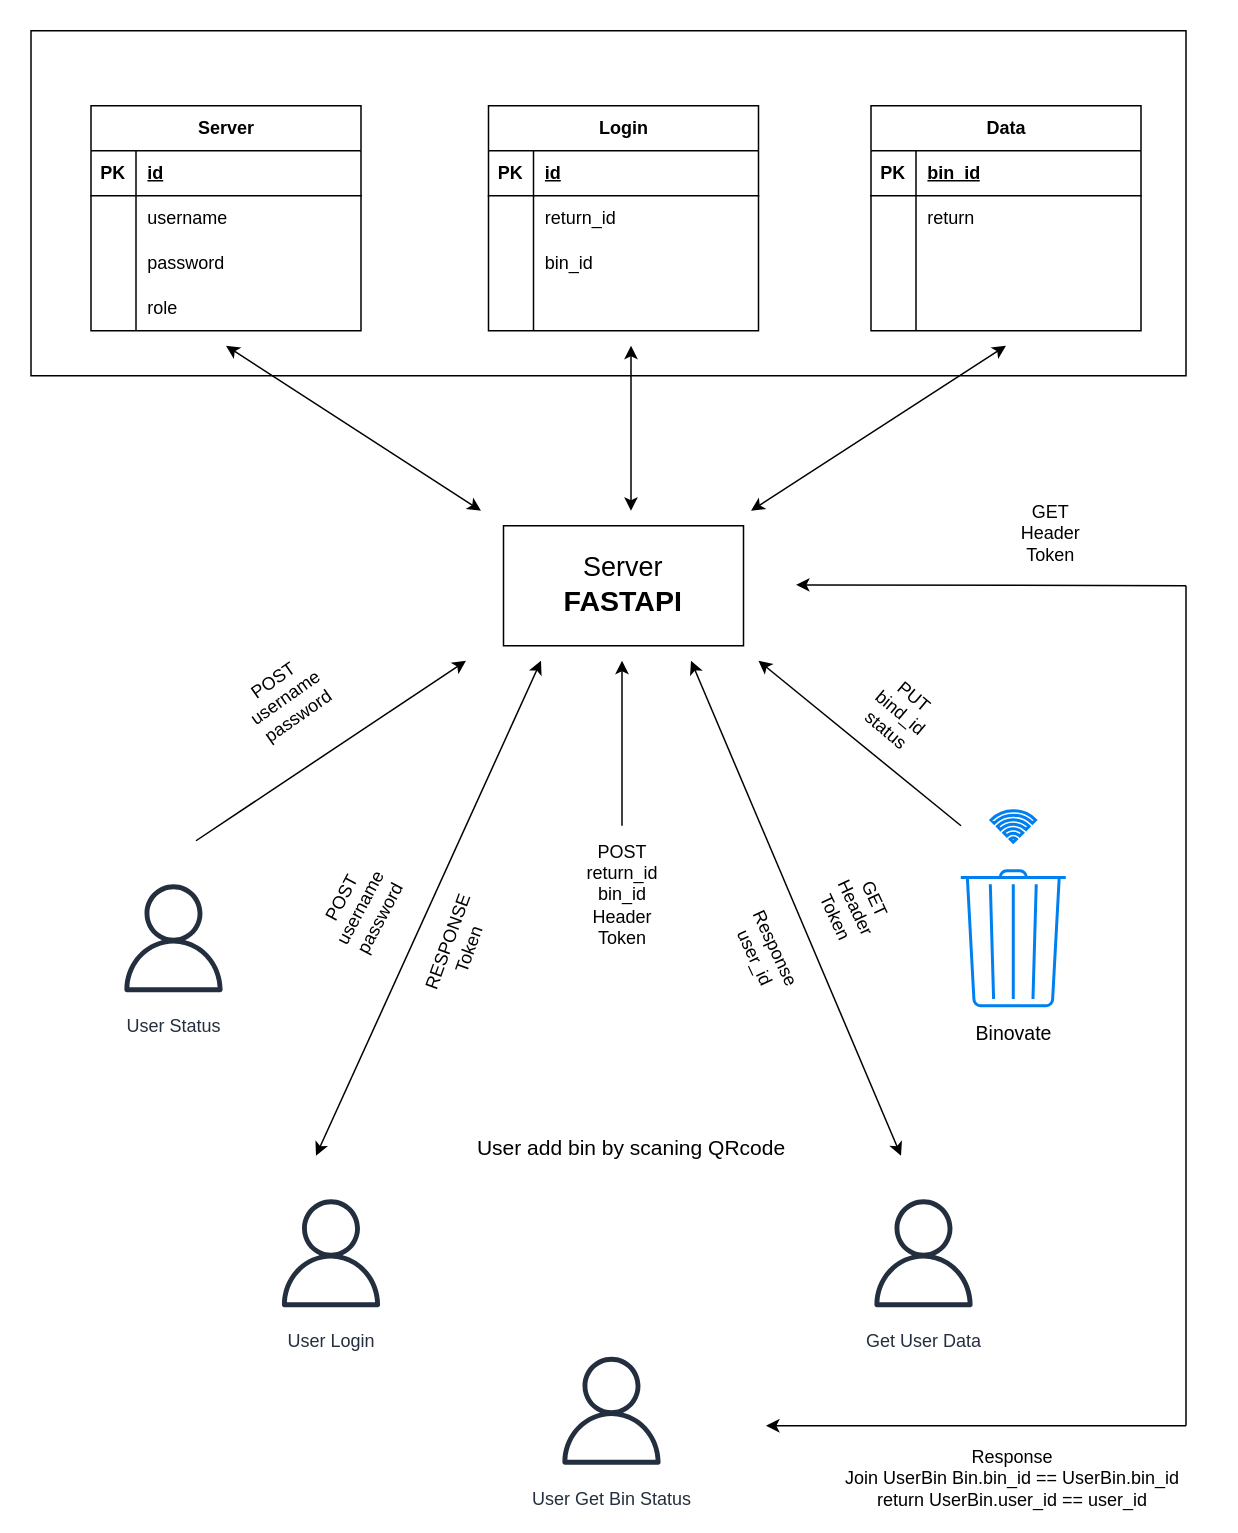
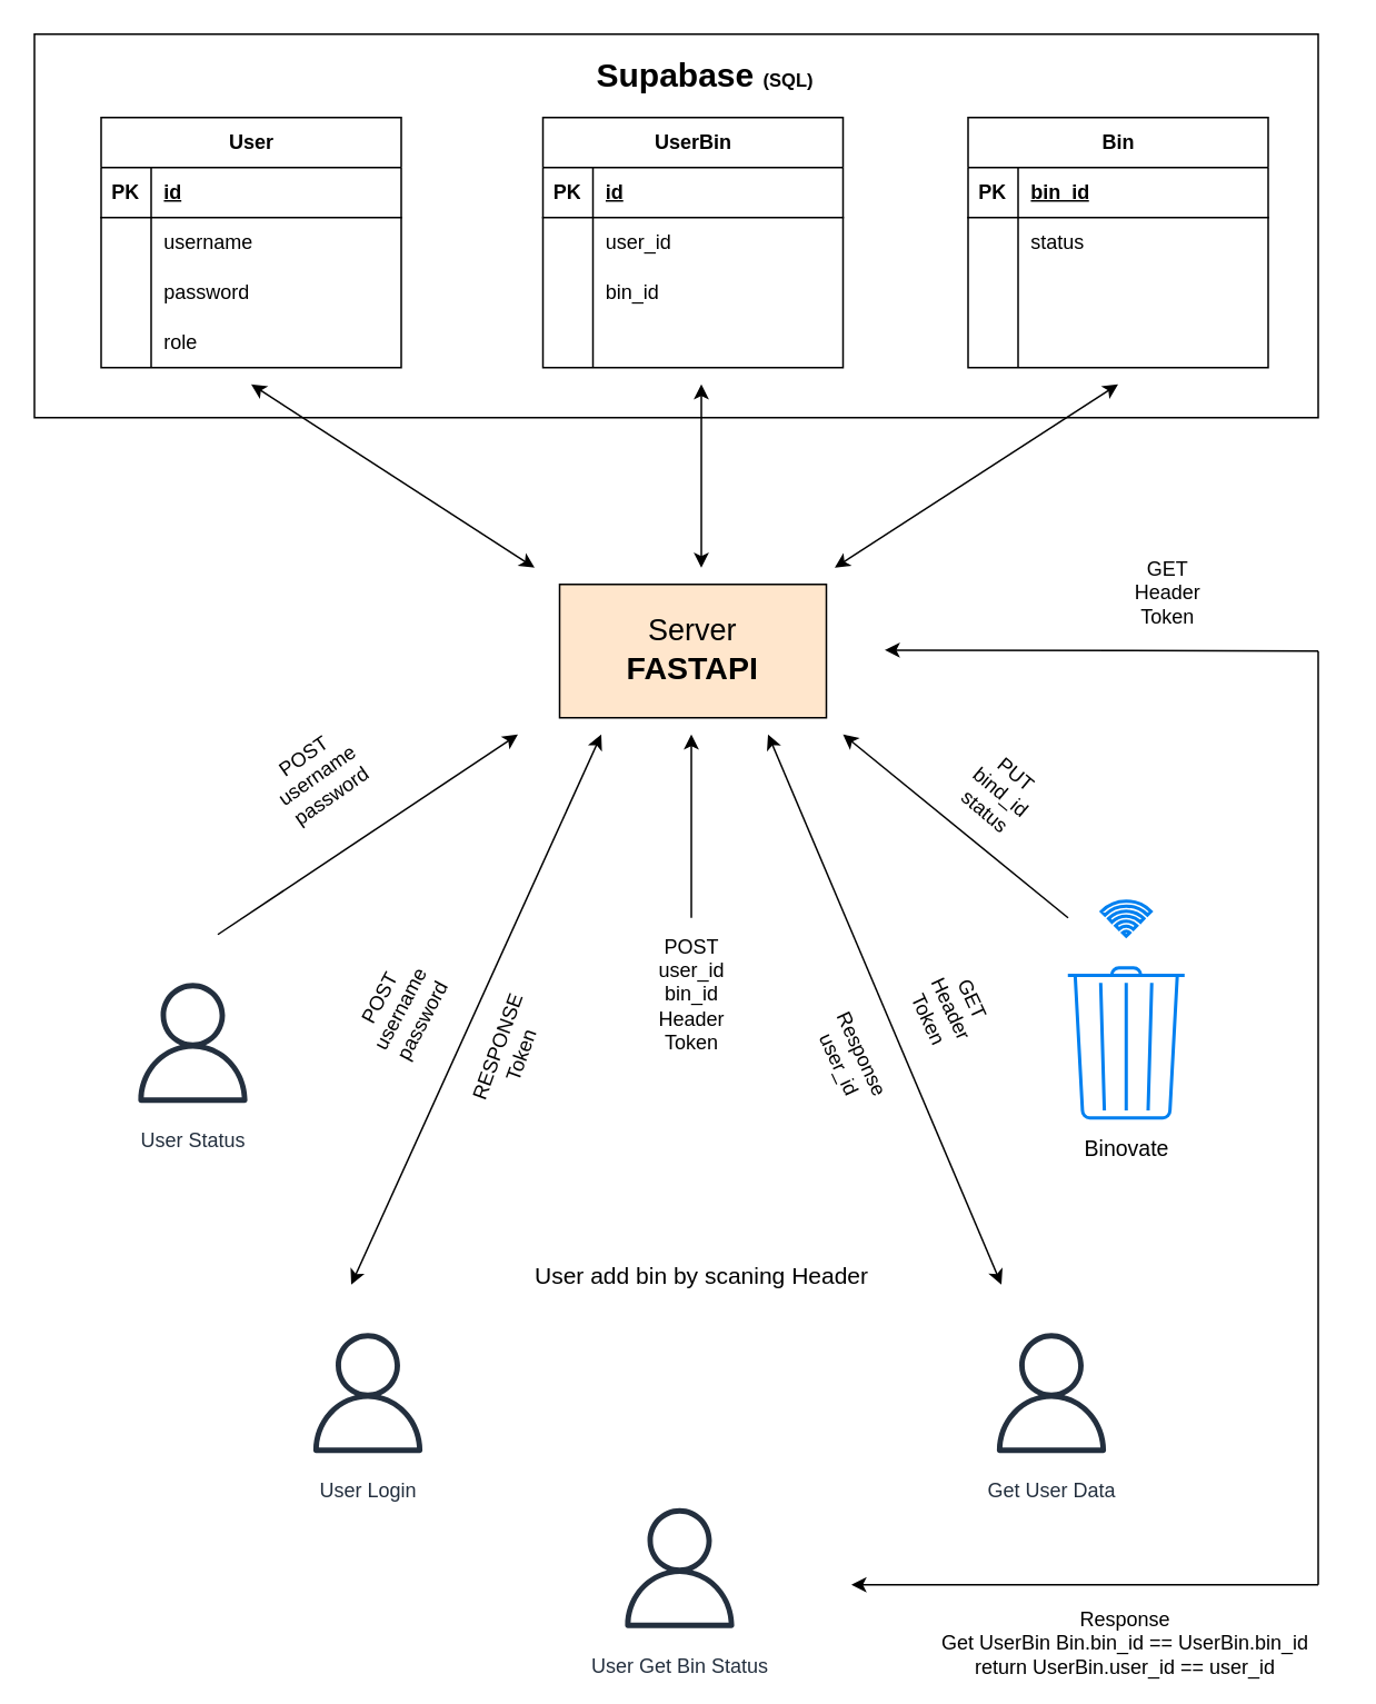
+ <mxCell id="72" value="&lt;font style=&quot;font-size: 20px;&quot;&gt;Supabase &lt;/font&gt;&lt;font style=&quot;font-size: 11px;&quot;&gt;(SQL)&lt;/font&gt;" style="text;strokeColor=none;fillColor=none;html=1;fontSize=24;fontStyle=1;verticalAlign=middle;align=center;strokeWidth=0;" vertex="1" parent="1"><mxGeometry x="322" y="24" width="200" height="40" as="geometry" /></mxCell>
- <mxCell id="3" value="Server" style="shape=table;startSize=30;container=1;collapsible=1;childLayout=tableLayout;fixedRows=1;rowLines=0;fontStyle=1;align=center;resizeLast=1;html=1;" vertex="1" parent="1"><mxGeometry x="60" y="70" width="180" height="150" as="geometry" /></mxCell>
+ <mxCell id="3" value="User" style="shape=table;startSize=30;container=1;collapsible=1;childLayout=tableLayout;fixedRows=1;rowLines=0;fontStyle=1;align=center;resizeLast=1;html=1;" vertex="1" parent="1"><mxGeometry x="60" y="70" width="180" height="150" as="geometry" /></mxCell>
- <mxCell id="29" value="Login" style="shape=table;startSize=30;container=1;collapsible=1;childLayout=tableLayout;fixedRows=1;rowLines=0;fontStyle=1;align=center;resizeLast=1;html=1;" vertex="1" parent="1"><mxGeometry x="325" y="70" width="180" height="150" as="geometry" /></mxCell>
+ <mxCell id="29" value="UserBin" style="shape=table;startSize=30;container=1;collapsible=1;childLayout=tableLayout;fixedRows=1;rowLines=0;fontStyle=1;align=center;resizeLast=1;html=1;" vertex="1" parent="1"><mxGeometry x="325" y="70" width="180" height="150" as="geometry" /></mxCell>
- <mxCell id="16" value="Data" style="shape=table;startSize=30;container=1;collapsible=1;childLayout=tableLayout;fixedRows=1;rowLines=0;fontStyle=1;align=center;resizeLast=1;html=1;" vertex="1" parent="1"><mxGeometry x="580" y="70" width="180" height="150" as="geometry" /></mxCell>
+ <mxCell id="16" value="Bin" style="shape=table;startSize=30;container=1;collapsible=1;childLayout=tableLayout;fixedRows=1;rowLines=0;fontStyle=1;align=center;resizeLast=1;html=1;" vertex="1" parent="1"><mxGeometry x="580" y="70" width="180" height="150" as="geometry" /></mxCell>
- <mxCell id="35" value="return_id" style="shape=partialRectangle;connectable=0;fillColor=none;top=0;left=0;bottom=0;right=0;align=left;spacingLeft=6;overflow=hidden;whiteSpace=wrap;html=1;" vertex="1" parent="33"><mxGeometry x="30" width="150" height="30" as="geometry"><mxRectangle width="150" height="30" as="alternateBounds" /></mxGeometry></mxCell>
+ <mxCell id="35" value="user_id" style="shape=partialRectangle;connectable=0;fillColor=none;top=0;left=0;bottom=0;right=0;align=left;spacingLeft=6;overflow=hidden;whiteSpace=wrap;html=1;" vertex="1" parent="33"><mxGeometry x="30" width="150" height="30" as="geometry"><mxRectangle width="150" height="30" as="alternateBounds" /></mxGeometry></mxCell>
- <mxCell id="22" value="return" style="shape=partialRectangle;connectable=0;fillColor=none;top=0;left=0;bottom=0;right=0;align=left;spacingLeft=6;overflow=hidden;whiteSpace=wrap;html=1;" vertex="1" parent="20"><mxGeometry x="30" width="150" height="30" as="geometry"><mxRectangle width="150" height="30" as="alternateBounds" /></mxGeometry></mxCell>
+ <mxCell id="22" value="status" style="shape=partialRectangle;connectable=0;fillColor=none;top=0;left=0;bottom=0;right=0;align=left;spacingLeft=6;overflow=hidden;whiteSpace=wrap;html=1;" vertex="1" parent="20"><mxGeometry x="30" width="150" height="30" as="geometry"><mxRectangle width="150" height="30" as="alternateBounds" /></mxGeometry></mxCell>
- <mxCell id="44" value="&lt;font style=&quot;font-size: 18px;&quot;&gt;Server&lt;/font&gt;&lt;div&gt;&lt;b style=&quot;&quot;&gt;&lt;font style=&quot;font-size: 19px;&quot;&gt;FASTAPI&lt;/font&gt;&lt;/b&gt;&lt;/div&gt;" style="html=1;whiteSpace=wrap;" vertex="1" parent="1"><mxGeometry x="335" y="350" width="160" height="80" as="geometry" /></mxCell>
+ <mxCell id="44" value="&lt;font style=&quot;font-size: 18px;&quot;&gt;Server&lt;/font&gt;&lt;div&gt;&lt;b style=&quot;&quot;&gt;&lt;font style=&quot;font-size: 19px;&quot;&gt;FASTAPI&lt;/font&gt;&lt;/b&gt;&lt;/div&gt;" style="html=1;whiteSpace=wrap;fillColor=#ffe6cc;" vertex="1" parent="1"><mxGeometry x="335" y="350" width="160" height="80" as="geometry" /></mxCell>
- <mxCell id="51" value="&lt;div&gt;POST&lt;/div&gt;&lt;div&gt;return_id&lt;br&gt;bin_id&lt;/div&gt;&lt;div&gt;Header&lt;/div&gt;&lt;div&gt;Token&lt;/div&gt;" style="text;html=1;align=center;verticalAlign=middle;whiteSpace=wrap;rounded=0;" vertex="1" parent="1"><mxGeometry x="362" y="561" width="105" height="70" as="geometry" /></mxCell>
+ <mxCell id="51" value="&lt;div&gt;POST&lt;/div&gt;&lt;div&gt;user_id&lt;br&gt;bin_id&lt;/div&gt;&lt;div&gt;Header&lt;/div&gt;&lt;div&gt;Token&lt;/div&gt;" style="text;html=1;align=center;verticalAlign=middle;whiteSpace=wrap;rounded=0;" vertex="1" parent="1"><mxGeometry x="362" y="561" width="105" height="70" as="geometry" /></mxCell>
- <mxCell id="49" value="&lt;span style=&quot;font-weight: normal;&quot;&gt;&lt;font style=&quot;font-size: 14px;&quot;&gt;User add bin by scaning QRcode&lt;/font&gt;&lt;/span&gt;" style="text;strokeColor=none;fillColor=none;html=1;fontSize=24;fontStyle=1;verticalAlign=middle;align=center;" vertex="1" parent="1"><mxGeometry x="300" y="757" width="240" height="10" as="geometry" /></mxCell>
+ <mxCell id="49" value="&lt;span style=&quot;font-weight: normal;&quot;&gt;&lt;font style=&quot;font-size: 14px;&quot;&gt;User add bin by scaning Header&lt;/font&gt;&lt;/span&gt;" style="text;strokeColor=none;fillColor=none;html=1;fontSize=24;fontStyle=1;verticalAlign=middle;align=center;" vertex="1" parent="1"><mxGeometry x="300" y="757" width="240" height="10" as="geometry" /></mxCell>
- <mxCell id="59" value="Get User Data" style="sketch=0;outlineConnect=0;fontColor=#232F3E;gradientColor=none;strokeColor=#232F3E;fillColor=#ffffff;dashed=0;verticalLabelPosition=bottom;verticalAlign=top;align=center;html=1;fontSize=12;fontStyle=0;aspect=fixed;shape=mxgraph.aws4.resourceIcon;resIcon=mxgraph.aws4.user;" vertex="1" parent="1"><mxGeometry x="570" y="790" width="90" height="90" as="geometry" /></mxCell>
+ <mxCell id="59" value="Get User Data" style="sketch=0;outlineConnect=0;fontColor=#232F3E;gradientColor=none;strokeColor=#232F3E;fillColor=#ffffff;dashed=0;verticalLabelPosition=bottom;verticalAlign=top;align=center;html=1;fontSize=12;fontStyle=0;aspect=fixed;shape=mxgraph.aws4.resourceIcon;resIcon=mxgraph.aws4.user;" vertex="1" parent="1"><mxGeometry x="585" y="790" width="90" height="90" as="geometry" /></mxCell>
- <mxCell id="68" value="Response&lt;div&gt;Join UserBin&amp;nbsp;&lt;span style=&quot;background-color: transparent; color: light-dark(rgb(0, 0, 0), rgb(255, 255, 255));&quot;&gt;Bin.bin_id == UserBin.bin_id&lt;/span&gt;&lt;/div&gt;&lt;div&gt;return UserBin.user_id == user_id&lt;/div&gt;" style="text;html=1;align=center;verticalAlign=middle;whiteSpace=wrap;rounded=0;" vertex="1" parent="1"><mxGeometry x="547.31" y="970" width="255.08" height="30" as="geometry" /></mxCell>
+ <mxCell id="68" value="Response&lt;div&gt;Get UserBin&amp;nbsp;&lt;span style=&quot;background-color: transparent; color: light-dark(rgb(0, 0, 0), rgb(255, 255, 255));&quot;&gt;Bin.bin_id == UserBin.bin_id&lt;/span&gt;&lt;/div&gt;&lt;div&gt;return UserBin.user_id == user_id&lt;/div&gt;" style="text;html=1;align=center;verticalAlign=middle;whiteSpace=wrap;rounded=0;" vertex="1" parent="1"><mxGeometry x="547.31" y="970" width="255.08" height="30" as="geometry" /></mxCell>
